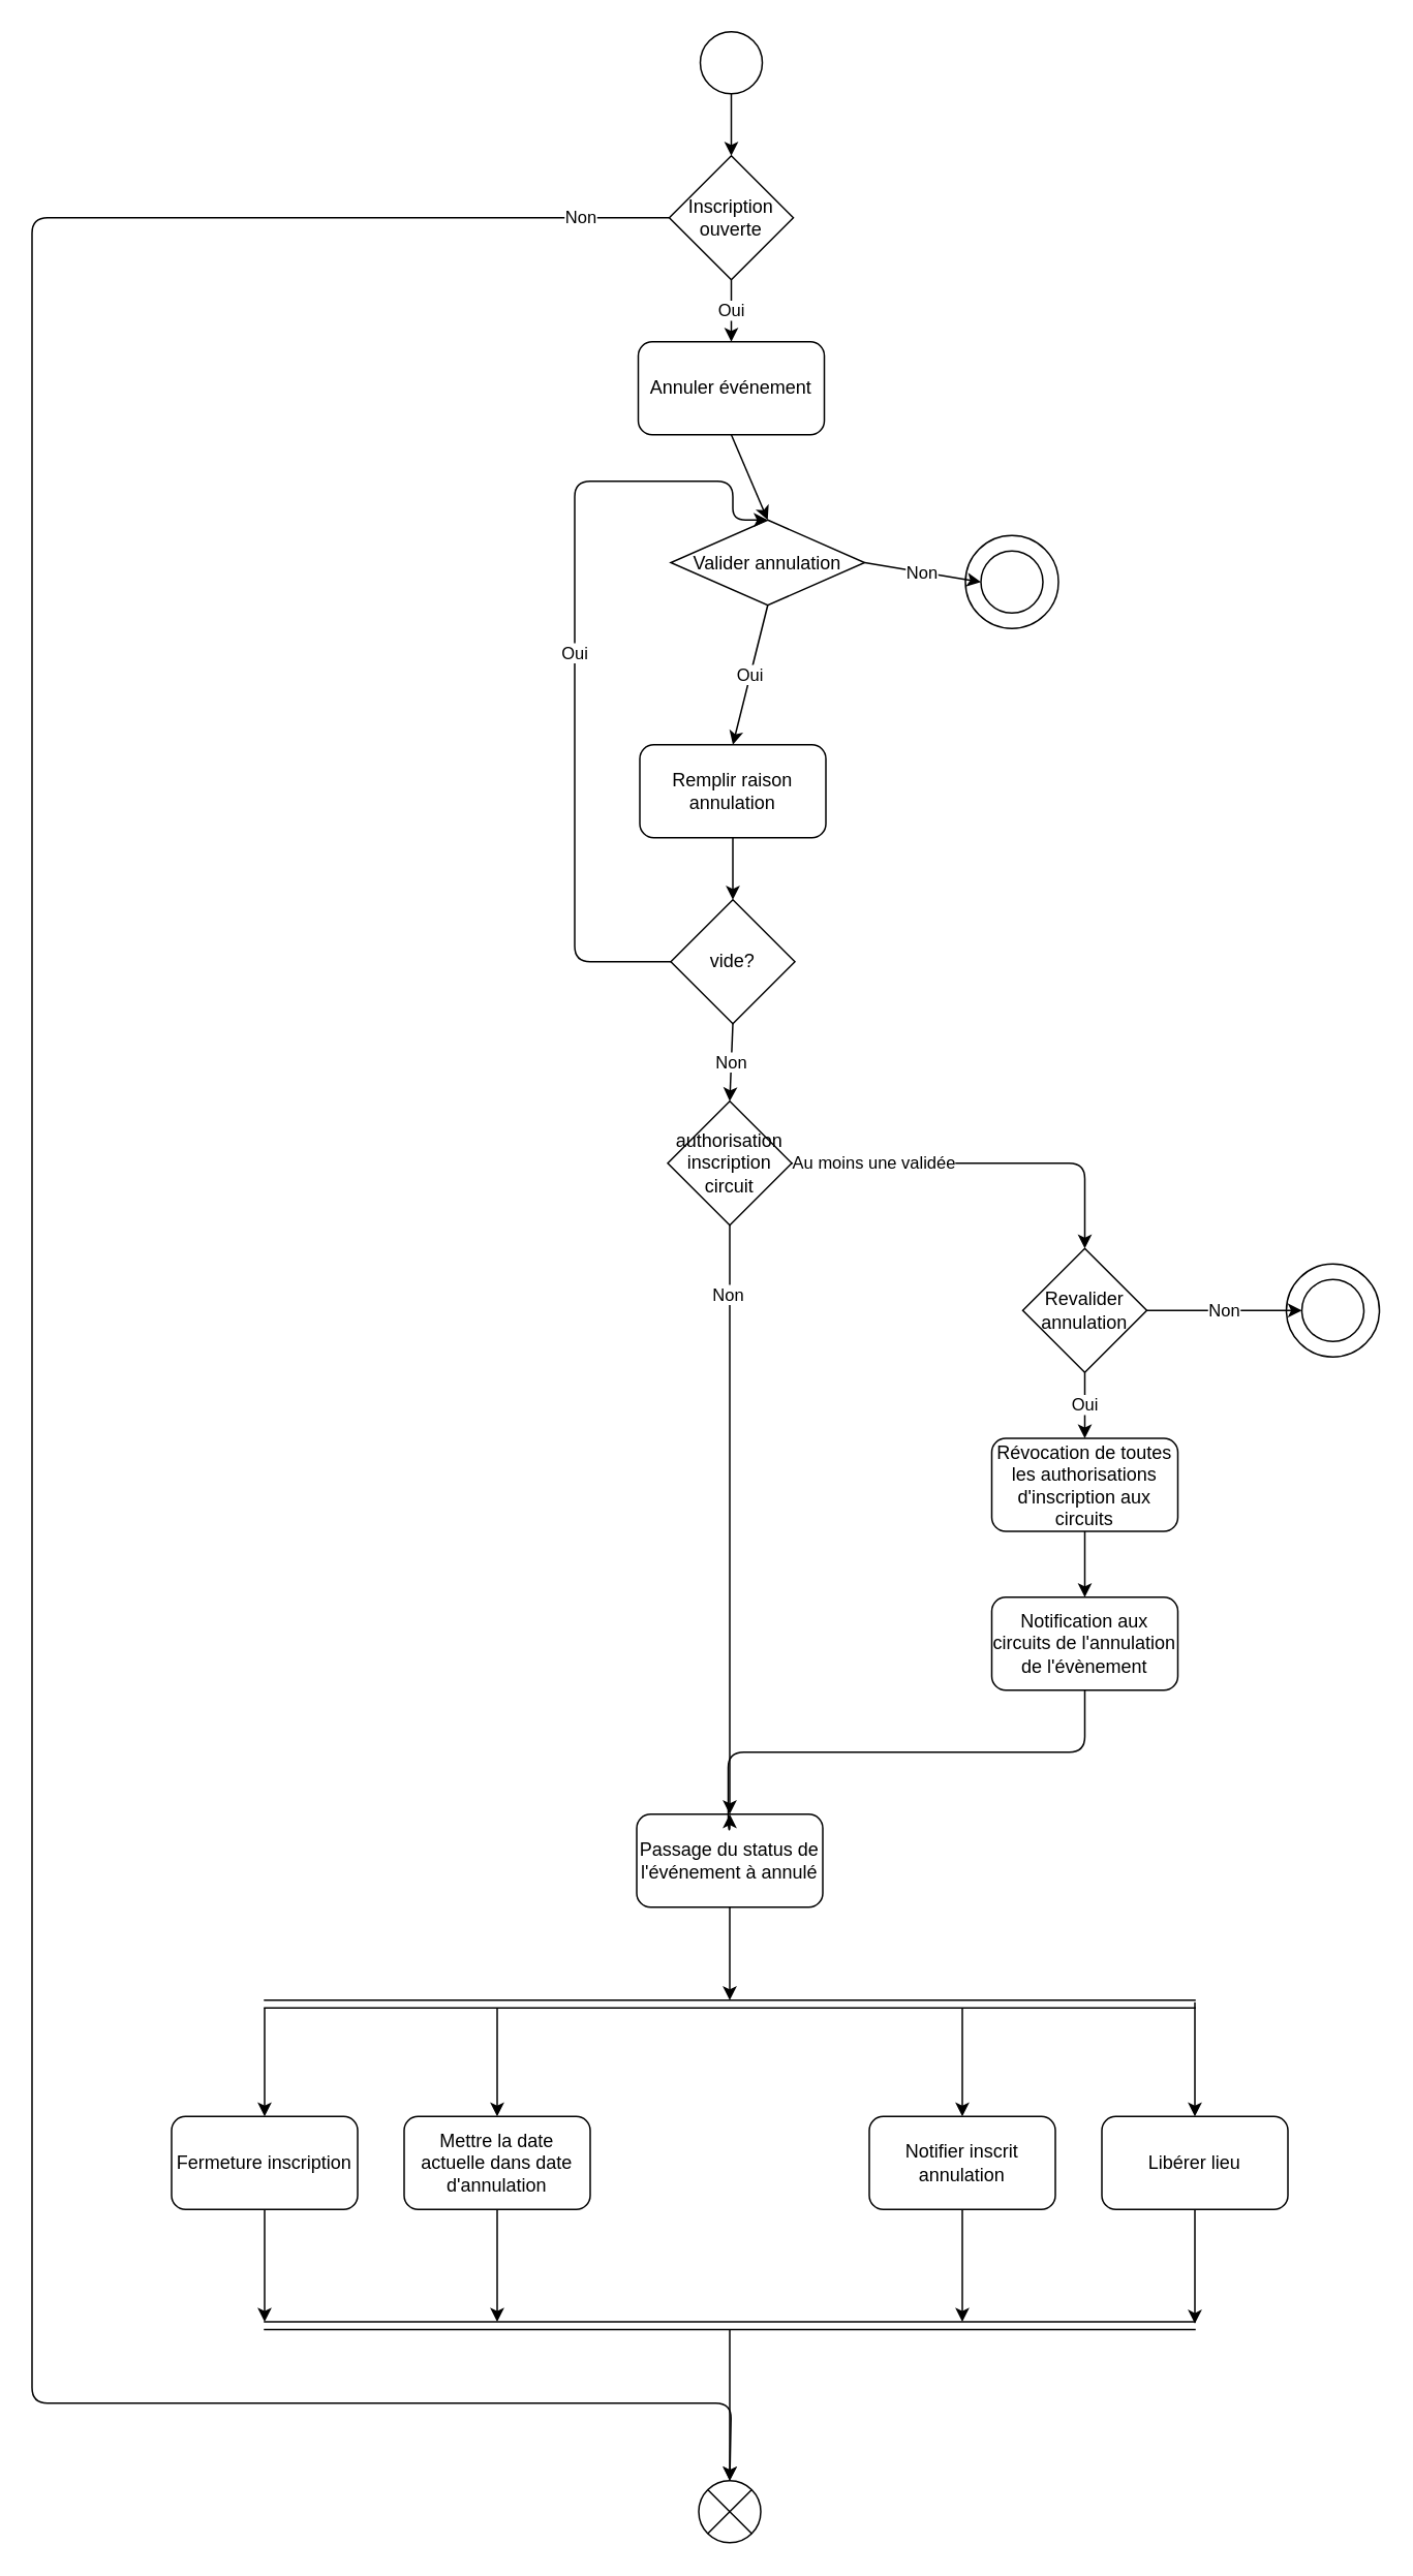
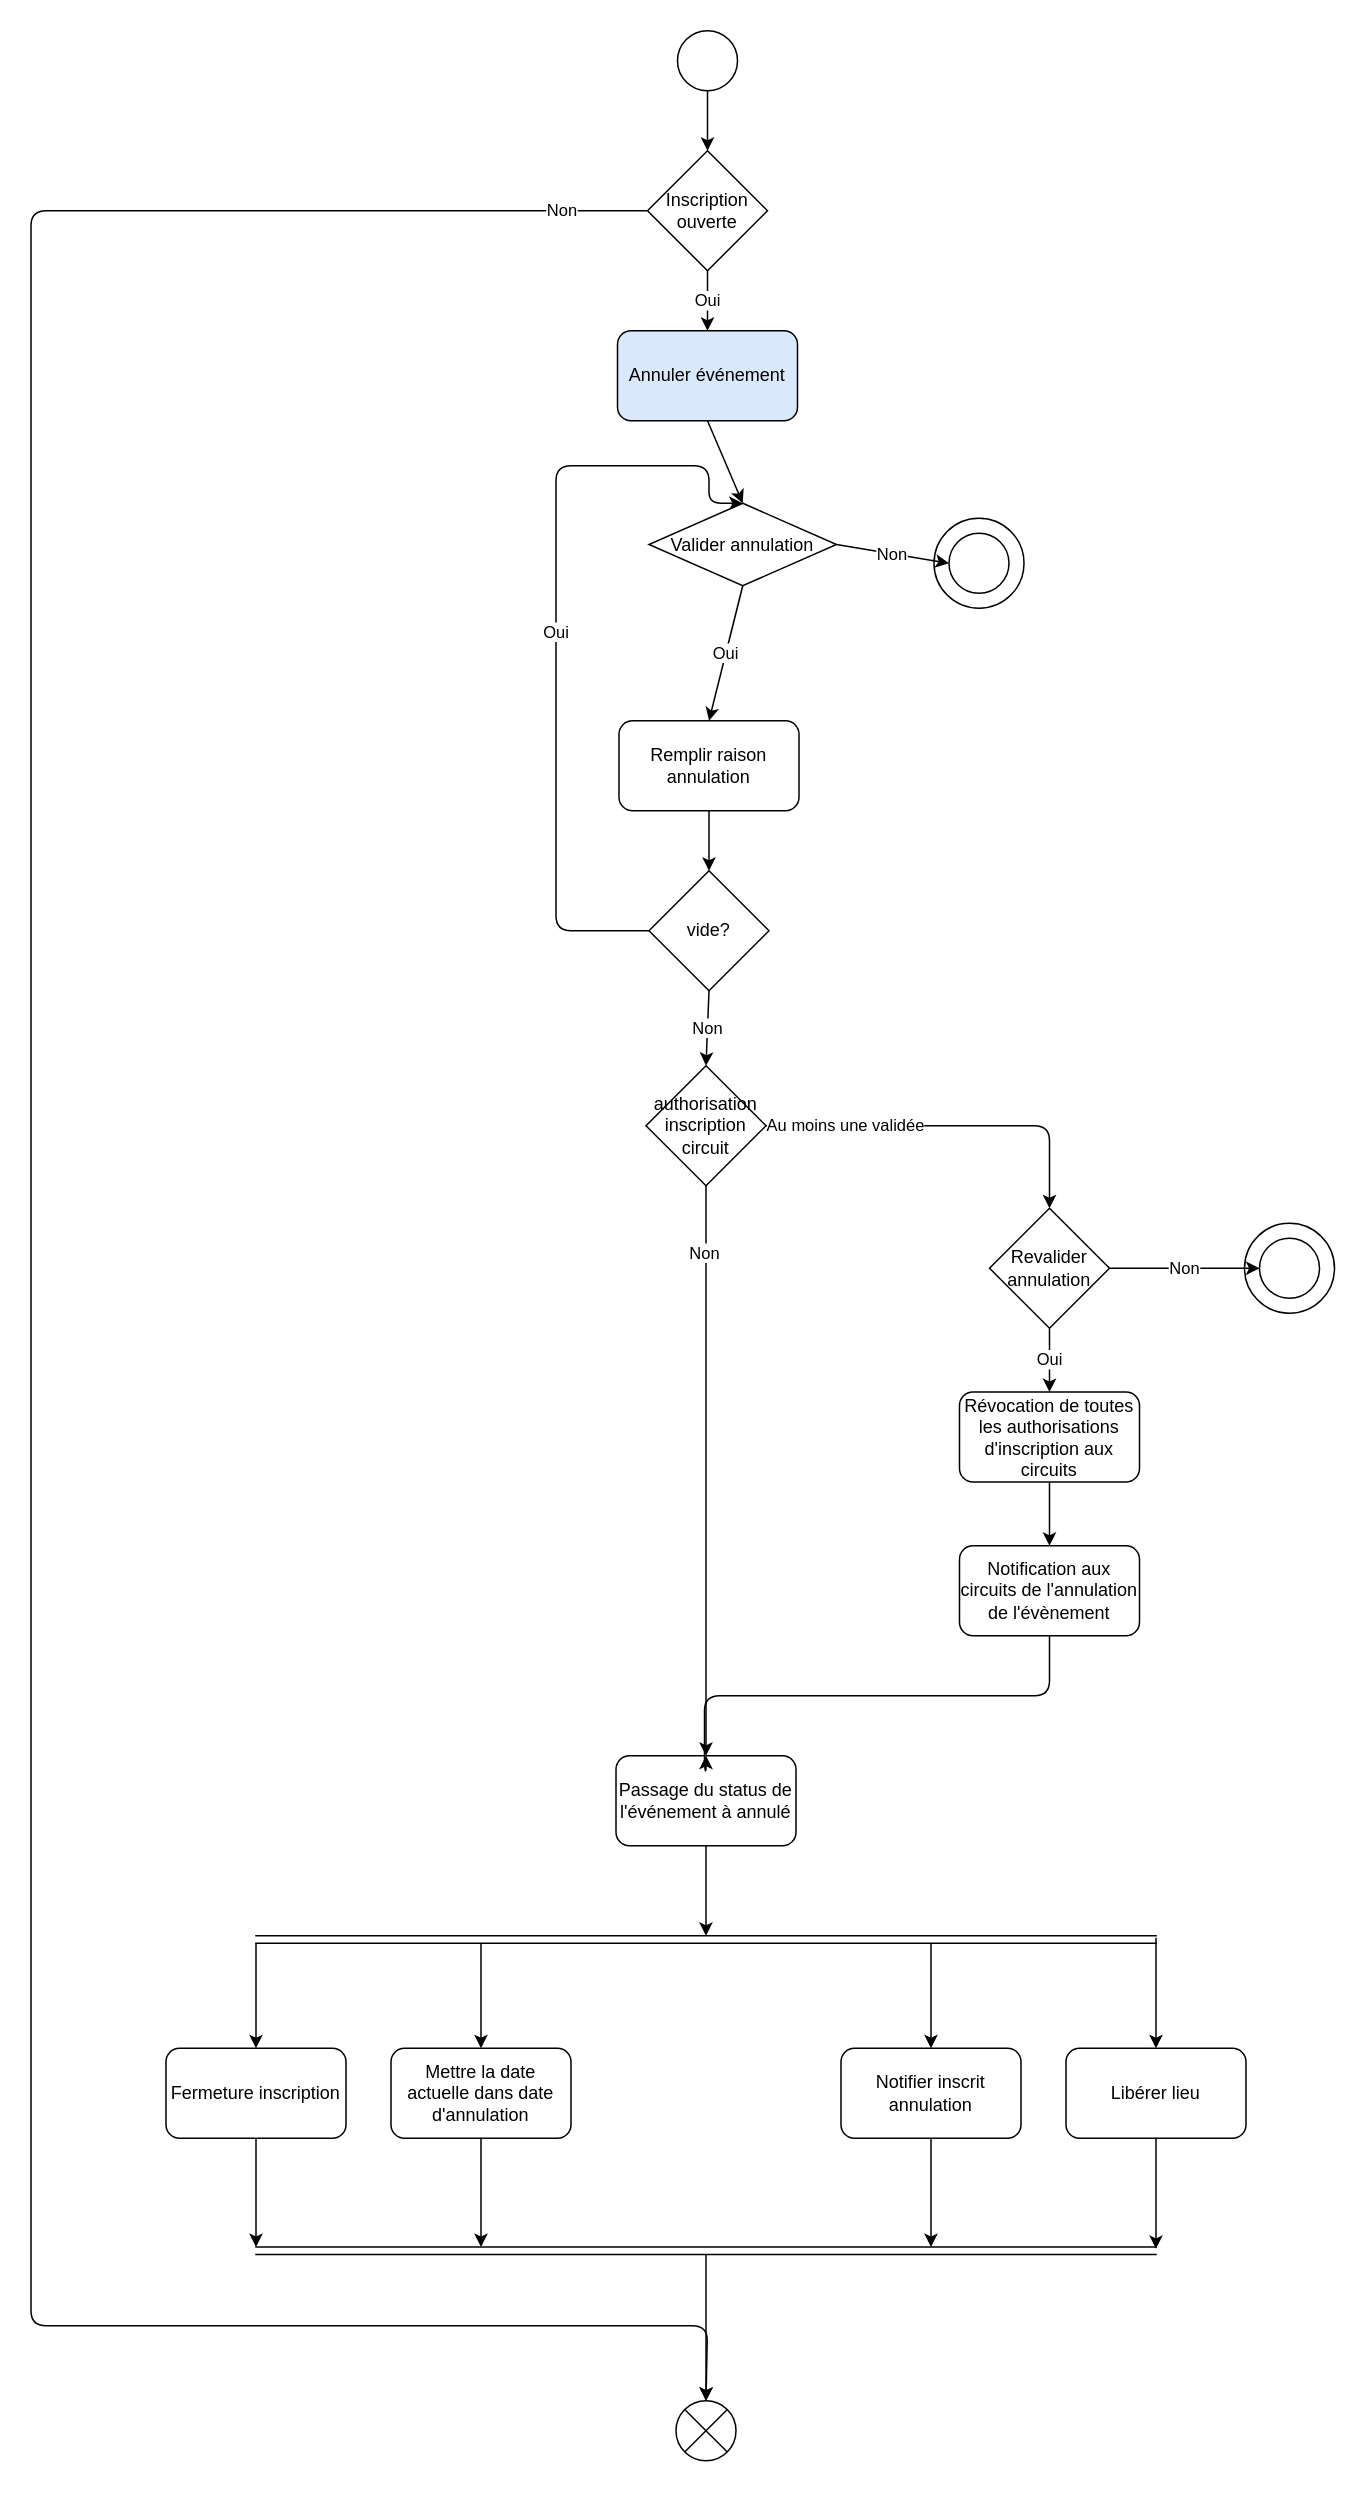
- <mxCell id="5" value="Annuler événement" style="rounded=1;whiteSpace=wrap;html=1;" parent="1" vertex="1"><mxGeometry x="411" y="220" width="120" height="60" as="geometry" /></mxCell>
+ <mxCell id="5" value="Annuler événement" style="rounded=1;whiteSpace=wrap;html=1;fillColor=#dae8fc;" parent="1" vertex="1"><mxGeometry x="411" y="220" width="120" height="60" as="geometry" /></mxCell>
